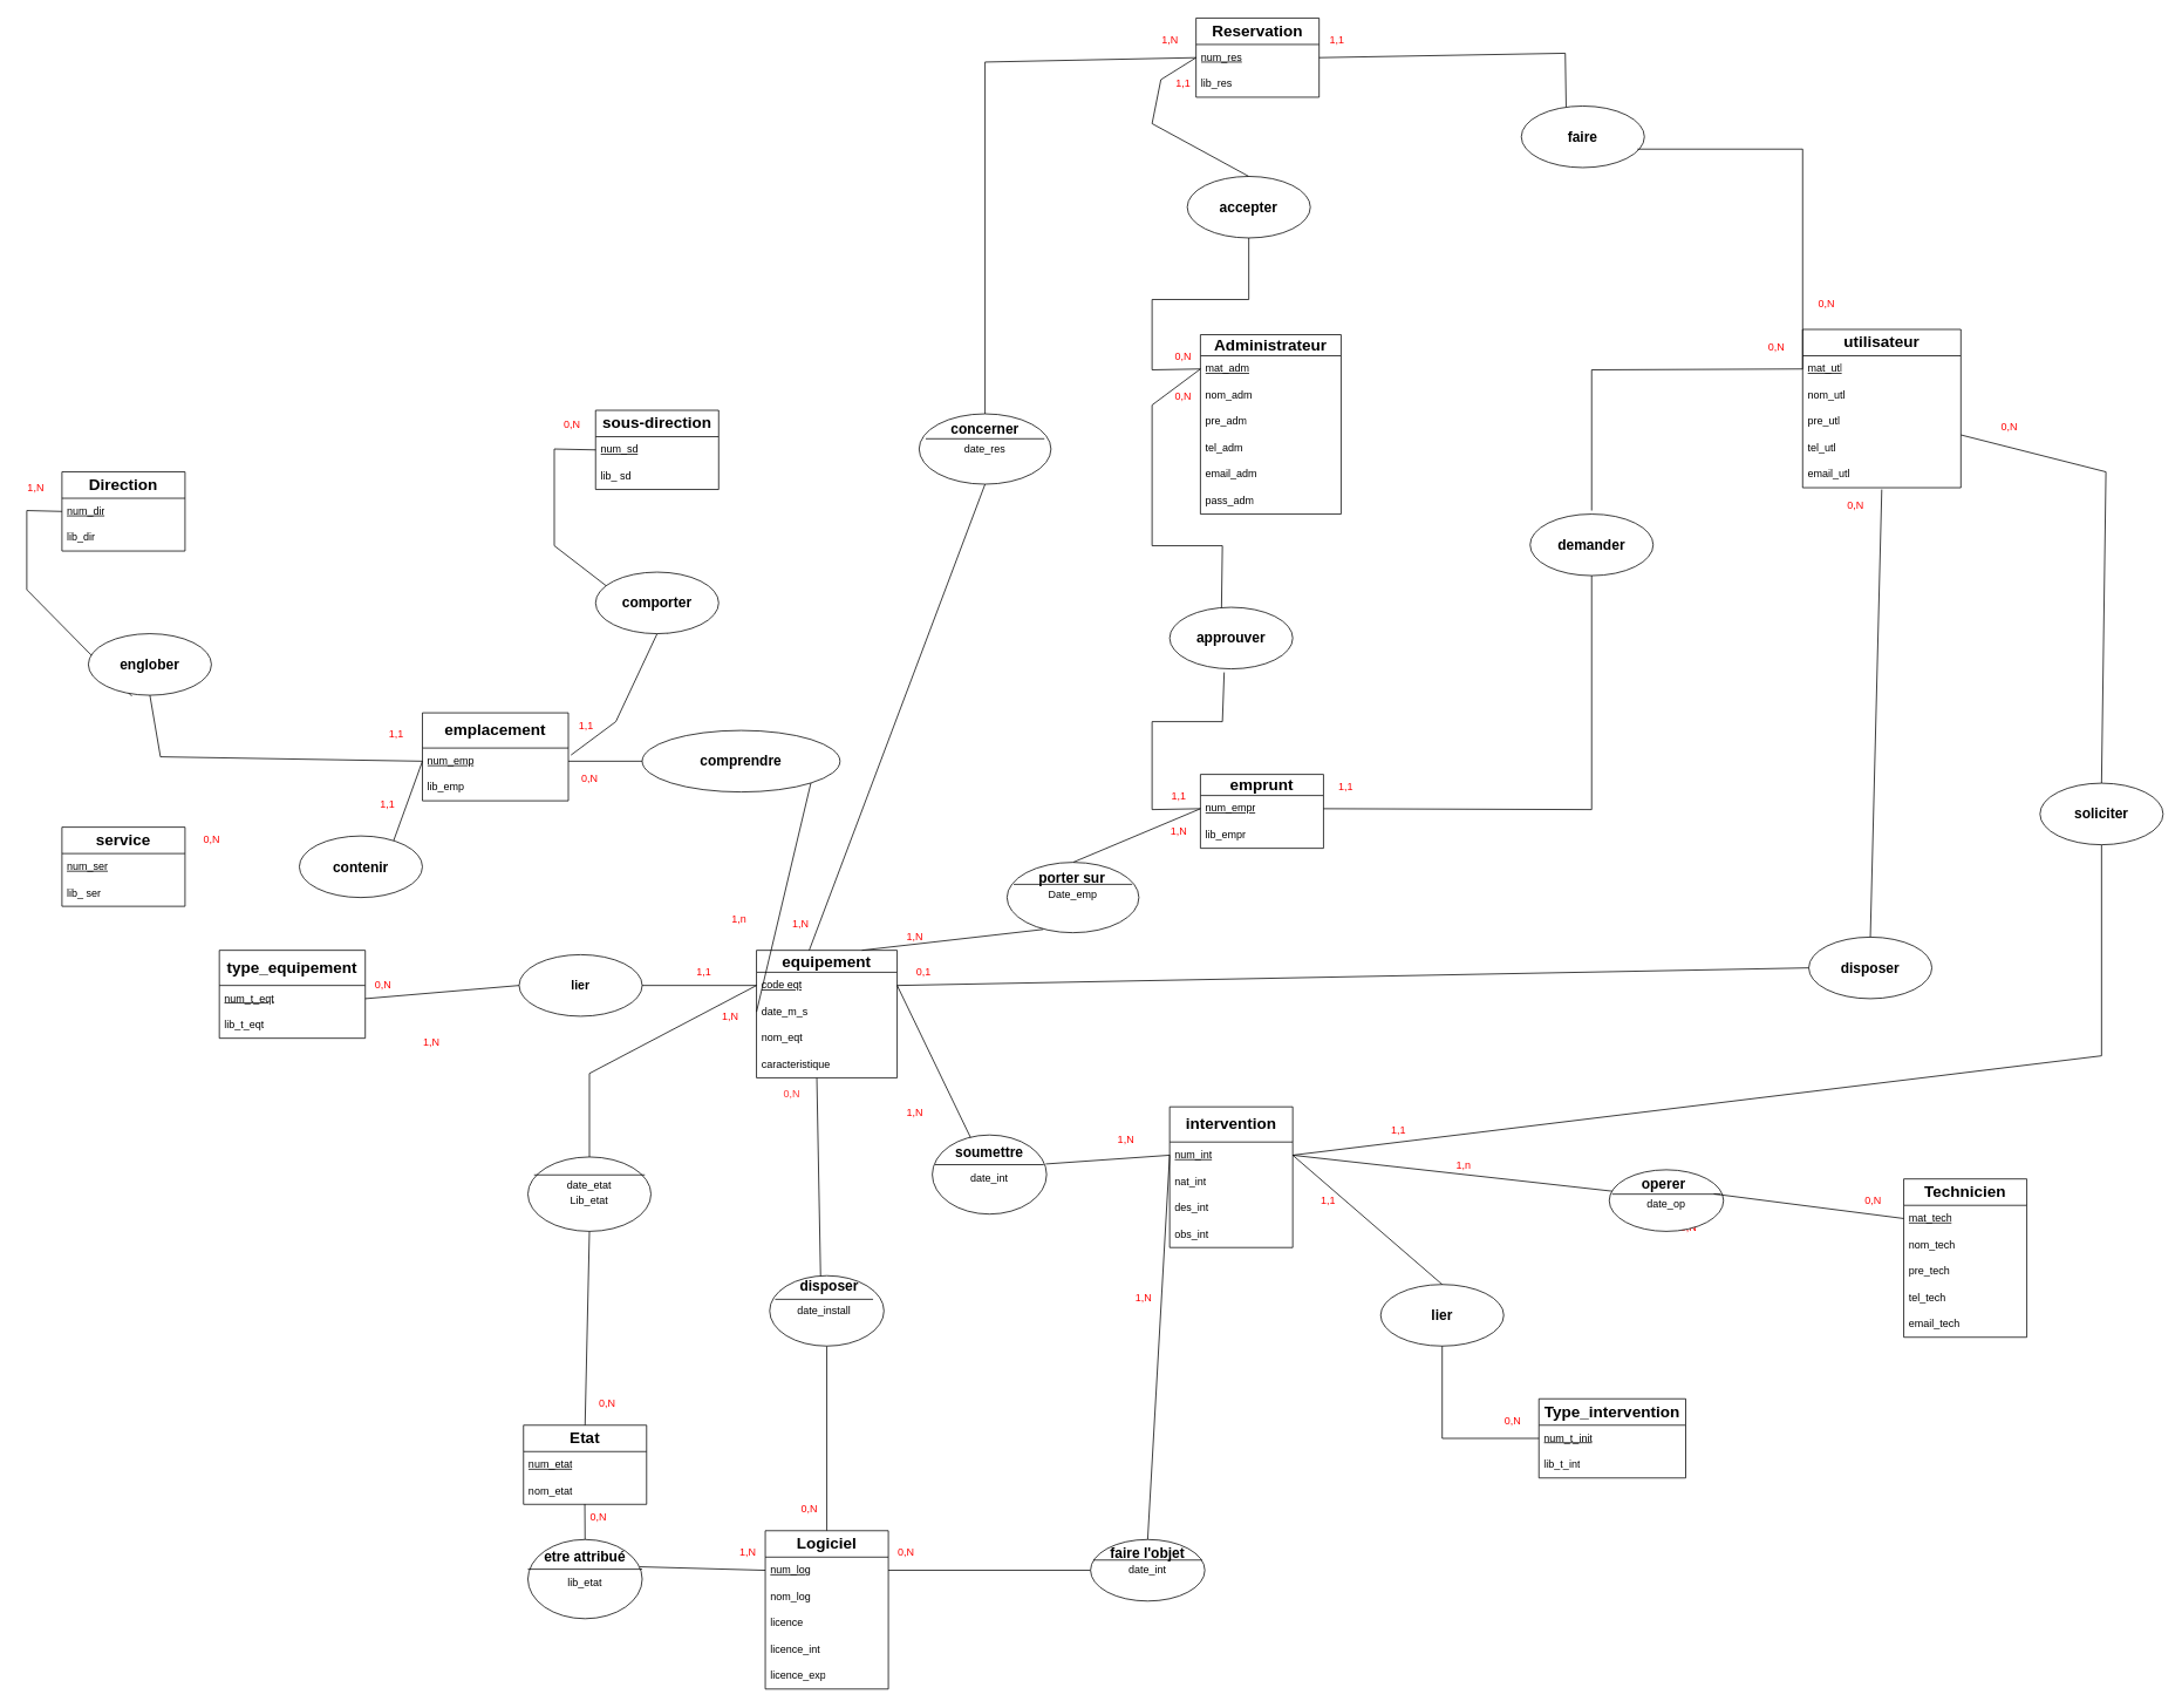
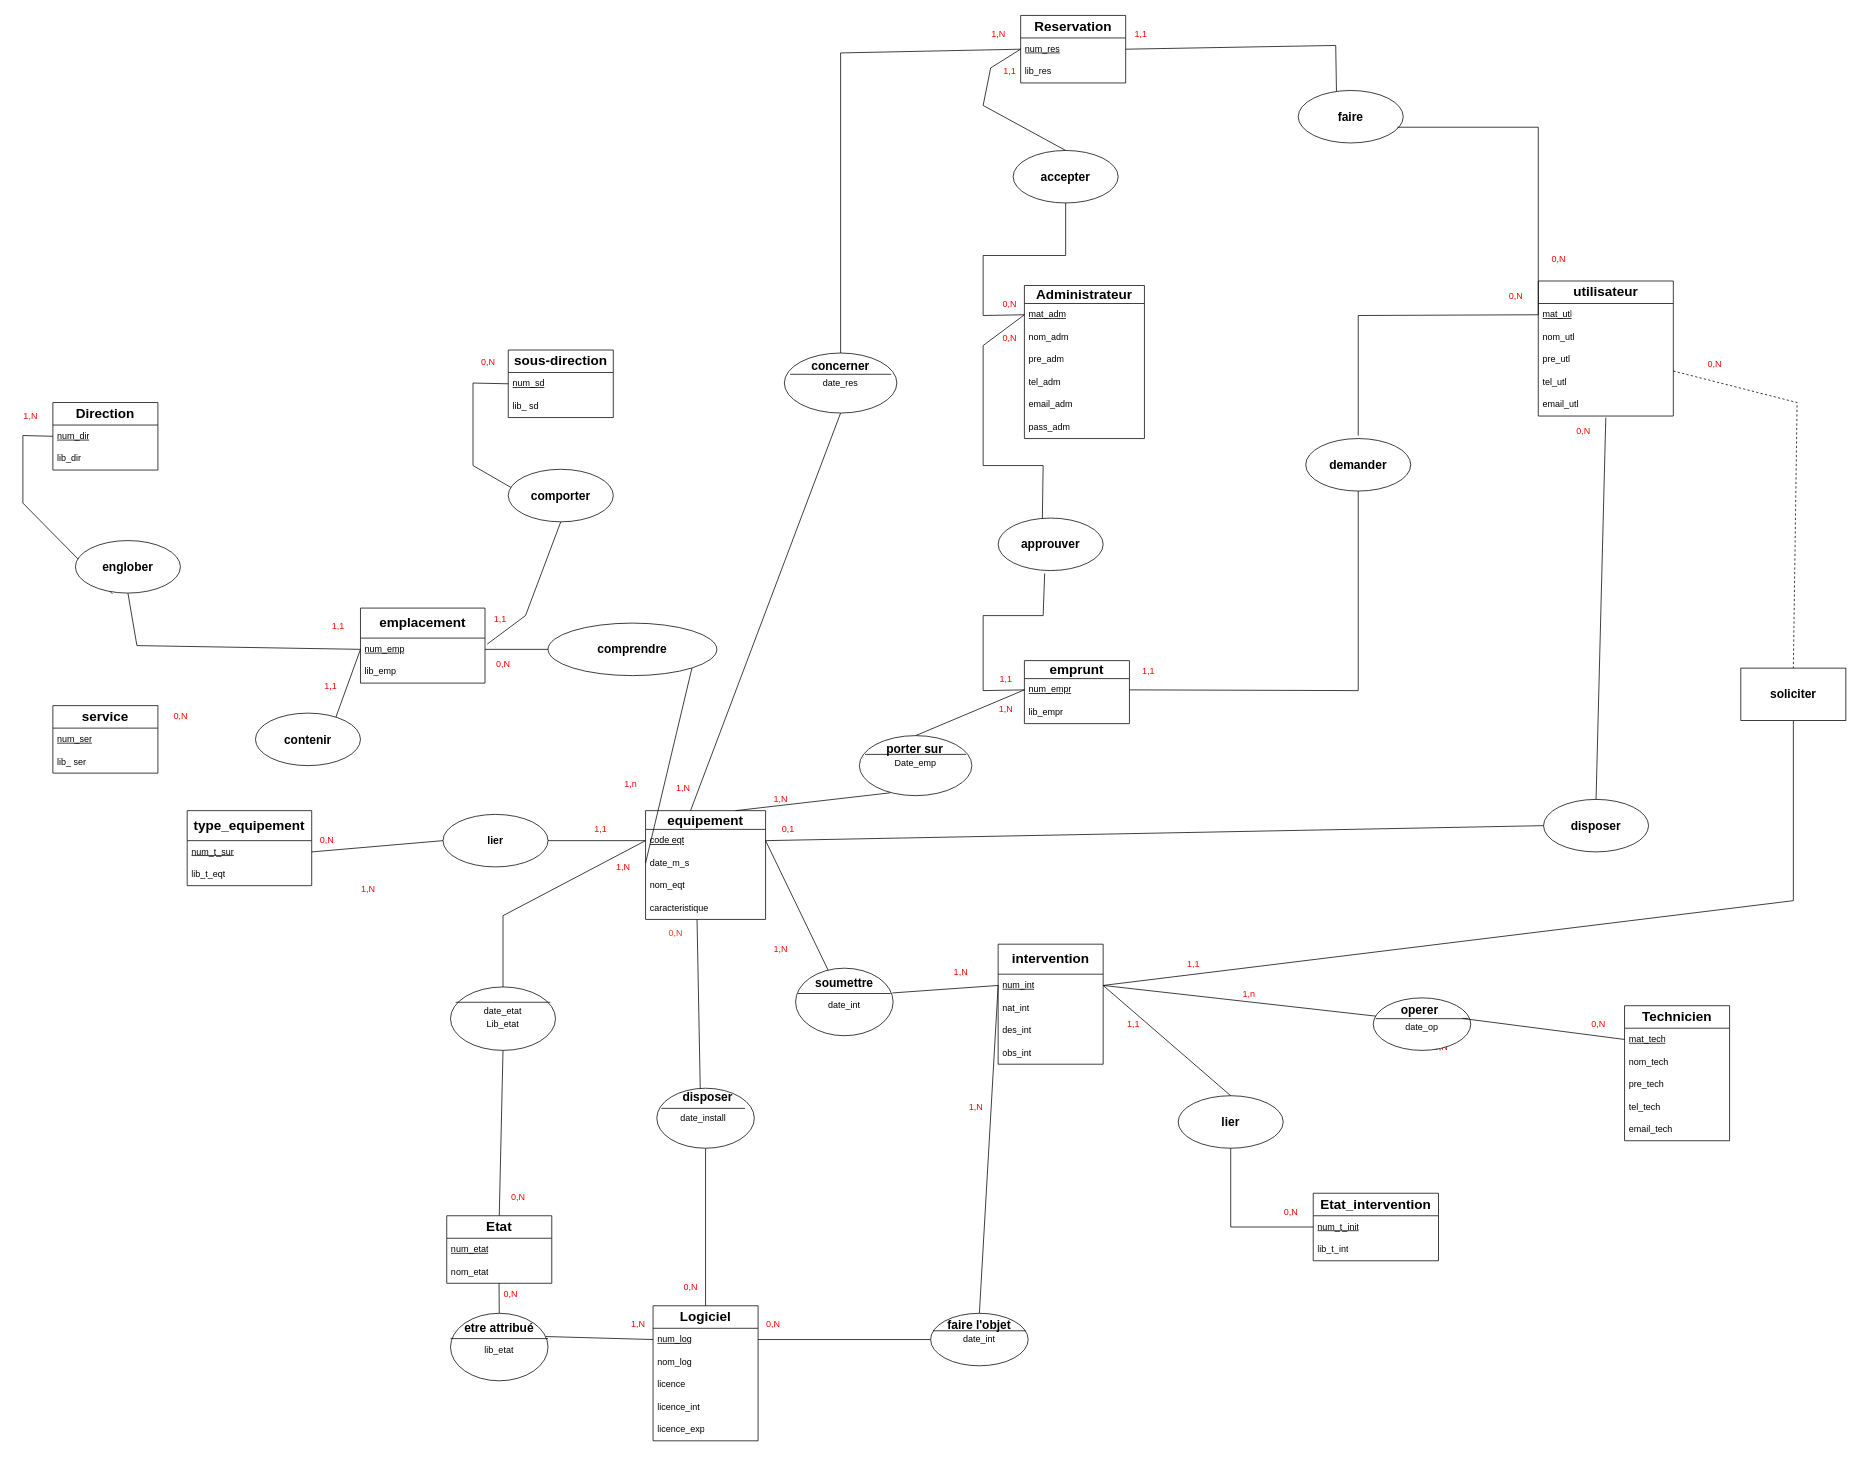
- <mxCell id="157" value="" style="endArrow=none;html=1;rounded=0;exitX=1;exitY=0;exitDx=0;exitDy=0;entryX=0.5;entryY=0;entryDx=0;entryDy=0;exitPerimeter=0;" parent="1" source="22" target="158" edge="1"><mxGeometry relative="1" as="geometry"><mxPoint x="2230" y="520" as="sourcePoint" /><mxPoint x="1580" y="1935" as="targetPoint" /><Array as="points"><mxPoint x="2395" y="536" /></Array></mxGeometry></mxCell>
+ <mxCell id="157" value="" style="endArrow=none;html=1;rounded=0;exitX=1;exitY=0;exitDx=0;exitDy=0;entryX=0.5;entryY=0;entryDx=0;entryDy=0;exitPerimeter=0;dashed=1;" parent="1" source="22" target="158" edge="1"><mxGeometry relative="1" as="geometry"><mxPoint x="2230" y="520" as="sourcePoint" /><mxPoint x="1580" y="1935" as="targetPoint" /><Array as="points"><mxPoint x="2395" y="536" /></Array></mxGeometry></mxCell>
- <mxCell id="113" value="&lt;font size=&quot;1&quot; style=&quot;&quot;&gt;&lt;b style=&quot;font-size: 16px;&quot;&gt;comporter&lt;/b&gt;&lt;/font&gt;" style="ellipse;whiteSpace=wrap;html=1;" parent="1" vertex="1"><mxGeometry x="677" y="650" width="140" height="70" as="geometry" /></mxCell>
+ <mxCell id="113" value="&lt;font size=&quot;1&quot; style=&quot;&quot;&gt;&lt;b style=&quot;font-size: 16px;&quot;&gt;comporter&lt;/b&gt;&lt;/font&gt;" style="ellipse;whiteSpace=wrap;html=1;" parent="1" vertex="1"><mxGeometry x="677" y="625" width="140" height="70" as="geometry" /></mxCell>
- <mxCell id="158" value="&lt;font size=&quot;3&quot;&gt;&lt;b&gt;soliciter&lt;/b&gt;&lt;/font&gt;" style="ellipse;whiteSpace=wrap;html=1;" parent="1" vertex="1"><mxGeometry x="2320" y="890" width="140" height="70" as="geometry" /></mxCell>
+ <mxCell id="158" value="&lt;font size=&quot;3&quot;&gt;&lt;b&gt;soliciter&lt;/b&gt;&lt;/font&gt;" style="whiteSpace=wrap;html=1;rounded=0;" parent="1" vertex="1"><mxGeometry x="2320" y="890" width="140" height="70" as="geometry" /></mxCell>
- <mxCell id="8" value="&lt;u&gt;num_t_eqt&lt;/u&gt;" style="text;strokeColor=none;fillColor=none;align=left;verticalAlign=middle;spacingLeft=4;spacingRight=4;overflow=hidden;points=[[0,0.5],[1,0.5]];portConstraint=eastwest;rotatable=0;whiteSpace=wrap;html=1;" parent="7" vertex="1"><mxGeometry y="40" width="166" height="30" as="geometry" /></mxCell>
+ <mxCell id="8" value="&lt;u&gt;num_t_sur&lt;/u&gt;" style="text;strokeColor=none;fillColor=none;align=left;verticalAlign=middle;spacingLeft=4;spacingRight=4;overflow=hidden;points=[[0,0.5],[1,0.5]];portConstraint=eastwest;rotatable=0;whiteSpace=wrap;html=1;" parent="7" vertex="1"><mxGeometry y="40" width="166" height="30" as="geometry" /></mxCell>
- <mxCell id="39" value="&lt;h2&gt;Type_intervention&lt;/h2&gt;" style="swimlane;fontStyle=0;childLayout=stackLayout;horizontal=1;startSize=30;horizontalStack=0;resizeParent=1;resizeParentMax=0;resizeLast=0;collapsible=1;marginBottom=0;whiteSpace=wrap;html=1;" parent="1" vertex="1"><mxGeometry x="1750" y="1590" width="167" height="90" as="geometry"><mxRectangle x="740" y="620" width="170" height="60" as="alternateBounds" /></mxGeometry></mxCell>
+ <mxCell id="39" value="&lt;h2&gt;Etat_intervention&lt;/h2&gt;" style="swimlane;fontStyle=0;childLayout=stackLayout;horizontal=1;startSize=30;horizontalStack=0;resizeParent=1;resizeParentMax=0;resizeLast=0;collapsible=1;marginBottom=0;whiteSpace=wrap;html=1;" parent="1" vertex="1"><mxGeometry x="1750" y="1590" width="167" height="90" as="geometry"><mxRectangle x="740" y="620" width="170" height="60" as="alternateBounds" /></mxGeometry></mxCell>
